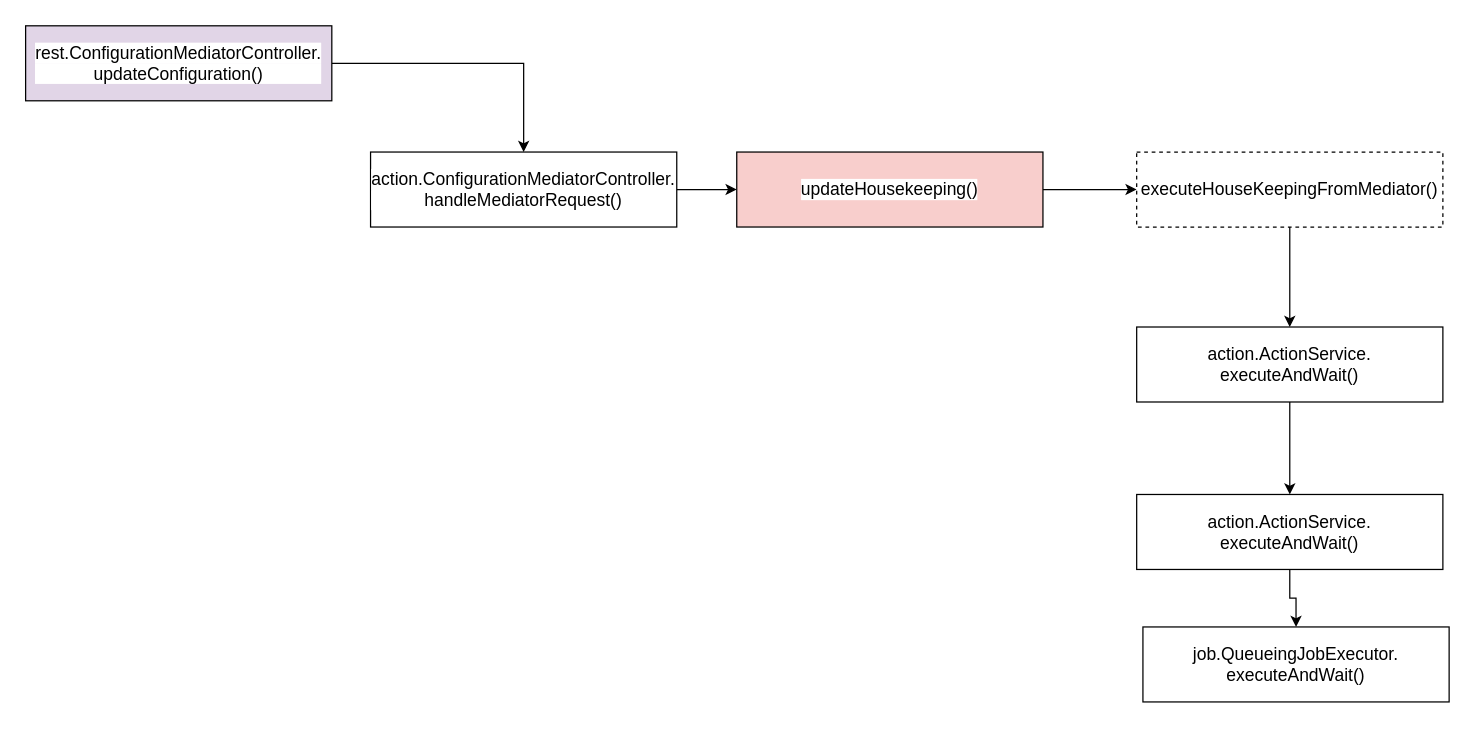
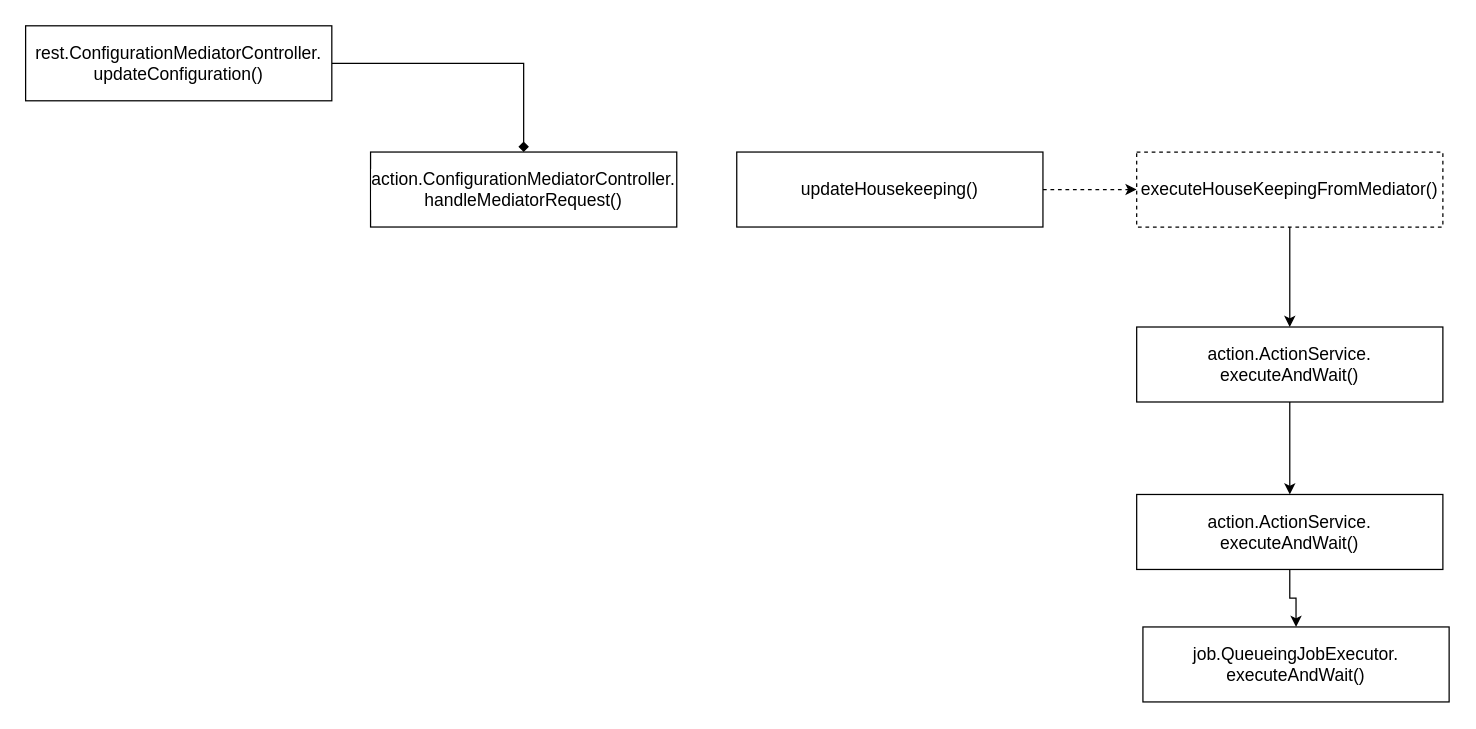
- <mxCell id="3" value="&lt;div style=&quot;color: rgb(0 , 0 , 0) ; font-family: &amp;#34;helvetica&amp;#34; ; font-size: 14px ; font-style: normal ; letter-spacing: normal ; text-align: center ; text-indent: 0px ; text-transform: none ; word-spacing: 0px ; background-color: rgb(255 , 255 , 255)&quot;&gt;rest.ConfigurationMediatorController.&lt;/div&gt;&lt;div style=&quot;color: rgb(0 , 0 , 0) ; font-family: &amp;#34;helvetica&amp;#34; ; font-size: 14px ; font-style: normal ; letter-spacing: normal ; text-align: center ; text-indent: 0px ; text-transform: none ; word-spacing: 0px ; background-color: rgb(255 , 255 , 255)&quot;&gt;updateConfiguration()&lt;/div&gt;" style="whiteSpace=wrap;html=1;align=center;treeFolding=1;treeMoving=1;newEdgeStyle={&quot;edgeStyle&quot;:&quot;elbowEdgeStyle&quot;,&quot;startArrow&quot;:&quot;none&quot;,&quot;endArrow&quot;:&quot;none&quot;};fontStyle=0;fontSize=14;fillColor=#e1d5e7;" vertex="1" parent="1"><mxGeometry x="20" y="20" width="245" height="60" as="geometry" /></mxCell>
+ <mxCell id="3" value="&lt;div style=&quot;color: rgb(0 , 0 , 0) ; font-family: &amp;#34;helvetica&amp;#34; ; font-size: 14px ; font-style: normal ; letter-spacing: normal ; text-align: center ; text-indent: 0px ; text-transform: none ; word-spacing: 0px ; background-color: rgb(255 , 255 , 255)&quot;&gt;rest.ConfigurationMediatorController.&lt;/div&gt;&lt;div style=&quot;color: rgb(0 , 0 , 0) ; font-family: &amp;#34;helvetica&amp;#34; ; font-size: 14px ; font-style: normal ; letter-spacing: normal ; text-align: center ; text-indent: 0px ; text-transform: none ; word-spacing: 0px ; background-color: rgb(255 , 255 , 255)&quot;&gt;updateConfiguration()&lt;/div&gt;" style="whiteSpace=wrap;html=1;align=center;treeFolding=1;treeMoving=1;newEdgeStyle={&quot;edgeStyle&quot;:&quot;elbowEdgeStyle&quot;,&quot;startArrow&quot;:&quot;none&quot;,&quot;endArrow&quot;:&quot;none&quot;};fontStyle=0;fontSize=14;" vertex="1" parent="1"><mxGeometry x="20" y="20" width="245" height="60" as="geometry" /></mxCell>
- <mxCell id="2" value="" style="edgeStyle=orthogonalEdgeStyle;rounded=0;orthogonalLoop=1;jettySize=auto;html=1;" edge="1" parent="1" source="3" target="5"><mxGeometry relative="1" as="geometry" /></mxCell>
+ <mxCell id="2" value="" style="edgeStyle=orthogonalEdgeStyle;rounded=0;orthogonalLoop=1;jettySize=auto;html=1;endArrow=diamond;" edge="1" parent="1" source="3" target="5"><mxGeometry relative="1" as="geometry" /></mxCell>
- <mxCell id="4" value="" style="edgeStyle=orthogonalEdgeStyle;rounded=0;orthogonalLoop=1;jettySize=auto;html=1;" edge="1" parent="1" source="5" target="7"><mxGeometry relative="1" as="geometry" /></mxCell>
- <mxCell id="7" value="&lt;div style=&quot;color: rgb(0 , 0 , 0) ; font-family: &amp;#34;helvetica&amp;#34; ; font-size: 14px ; font-style: normal ; letter-spacing: normal ; text-align: center ; text-indent: 0px ; text-transform: none ; word-spacing: 0px ; background-color: rgb(255 , 255 , 255)&quot;&gt;updateHousekeeping()&lt;/div&gt;" style="whiteSpace=wrap;html=1;align=center;treeFolding=1;treeMoving=1;newEdgeStyle={&quot;edgeStyle&quot;:&quot;elbowEdgeStyle&quot;,&quot;startArrow&quot;:&quot;none&quot;,&quot;endArrow&quot;:&quot;none&quot;};fontStyle=0;fontSize=14;fillColor=#f8cecc;" vertex="1" parent="1"><mxGeometry x="589" y="121" width="245" height="60" as="geometry" /></mxCell>
+ <mxCell id="7" value="&lt;div style=&quot;color: rgb(0 , 0 , 0) ; font-family: &amp;#34;helvetica&amp;#34; ; font-size: 14px ; font-style: normal ; letter-spacing: normal ; text-align: center ; text-indent: 0px ; text-transform: none ; word-spacing: 0px ; background-color: rgb(255 , 255 , 255)&quot;&gt;updateHousekeeping()&lt;/div&gt;" style="whiteSpace=wrap;html=1;align=center;treeFolding=1;treeMoving=1;newEdgeStyle={&quot;edgeStyle&quot;:&quot;elbowEdgeStyle&quot;,&quot;startArrow&quot;:&quot;none&quot;,&quot;endArrow&quot;:&quot;none&quot;};fontStyle=0;fontSize=14;" vertex="1" parent="1"><mxGeometry x="589" y="121" width="245" height="60" as="geometry" /></mxCell>
- <mxCell id="6" value="" style="edgeStyle=orthogonalEdgeStyle;rounded=0;orthogonalLoop=1;jettySize=auto;html=1;" edge="1" parent="1" source="7" target="9"><mxGeometry relative="1" as="geometry" /></mxCell>
+ <mxCell id="6" value="" style="edgeStyle=orthogonalEdgeStyle;rounded=0;orthogonalLoop=1;jettySize=auto;html=1;dashed=1;" edge="1" parent="1" source="7" target="9"><mxGeometry relative="1" as="geometry" /></mxCell>
